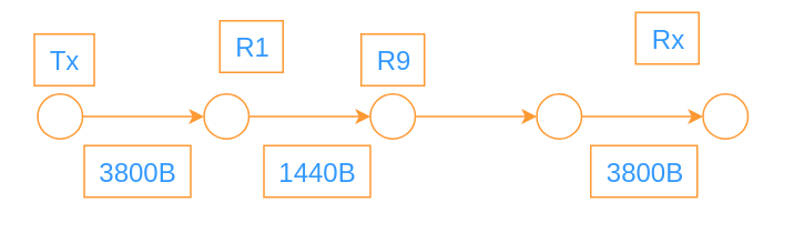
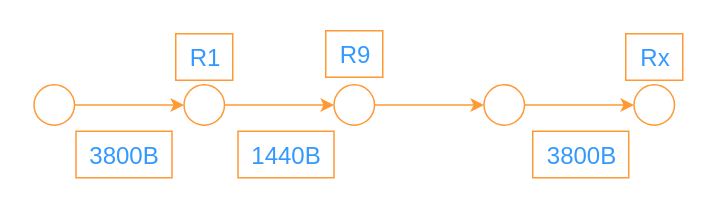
- <mxCell id="14" value="&lt;font style=&quot;font-size: 16px;&quot;&gt;Rx&lt;/font&gt;" style="text;html=1;align=center;verticalAlign=middle;resizable=0;points=[];autosize=1;strokeColor=#FF9933;fillColor=none;fontColor=#3399FF;" vertex="1" parent="1"><mxGeometry x="381.5" y="7" width="38" height="31" as="geometry" /></mxCell>
+ <mxCell id="14" value="&lt;font style=&quot;font-size: 16px;&quot;&gt;Rx&lt;/font&gt;" style="text;html=1;align=center;verticalAlign=middle;resizable=0;points=[];autosize=1;strokeColor=#FF9933;fillColor=none;fontColor=#3399FF;" vertex="1" parent="1"><mxGeometry x="416.5" y="22" width="38" height="31" as="geometry" /></mxCell>
- <mxCell id="12" value="&lt;font style=&quot;font-size: 16px;&quot;&gt;R1&lt;/font&gt;" style="text;html=1;align=center;verticalAlign=middle;resizable=0;points=[];autosize=1;strokeColor=#FF9933;fillColor=none;fontColor=#3399FF;" vertex="1" parent="1"><mxGeometry x="131.5" y="12" width="38" height="31" as="geometry" /></mxCell>
+ <mxCell id="12" value="&lt;font style=&quot;font-size: 16px;&quot;&gt;R1&lt;/font&gt;" style="text;html=1;align=center;verticalAlign=middle;resizable=0;points=[];autosize=1;strokeColor=#FF9933;fillColor=none;fontColor=#3399FF;" vertex="1" parent="1"><mxGeometry x="116.5" y="22" width="38" height="31" as="geometry" /></mxCell>
- <mxCell id="4" value="&lt;font style=&quot;font-size: 16px;&quot;&gt;Tx&lt;/font&gt;" style="text;html=1;align=center;verticalAlign=middle;resizable=0;points=[];autosize=1;strokeColor=#FF9933;fillColor=none;fontColor=#3399FF;" vertex="1" parent="1"><mxGeometry x="20" y="20" width="36" height="31" as="geometry" /></mxCell>
